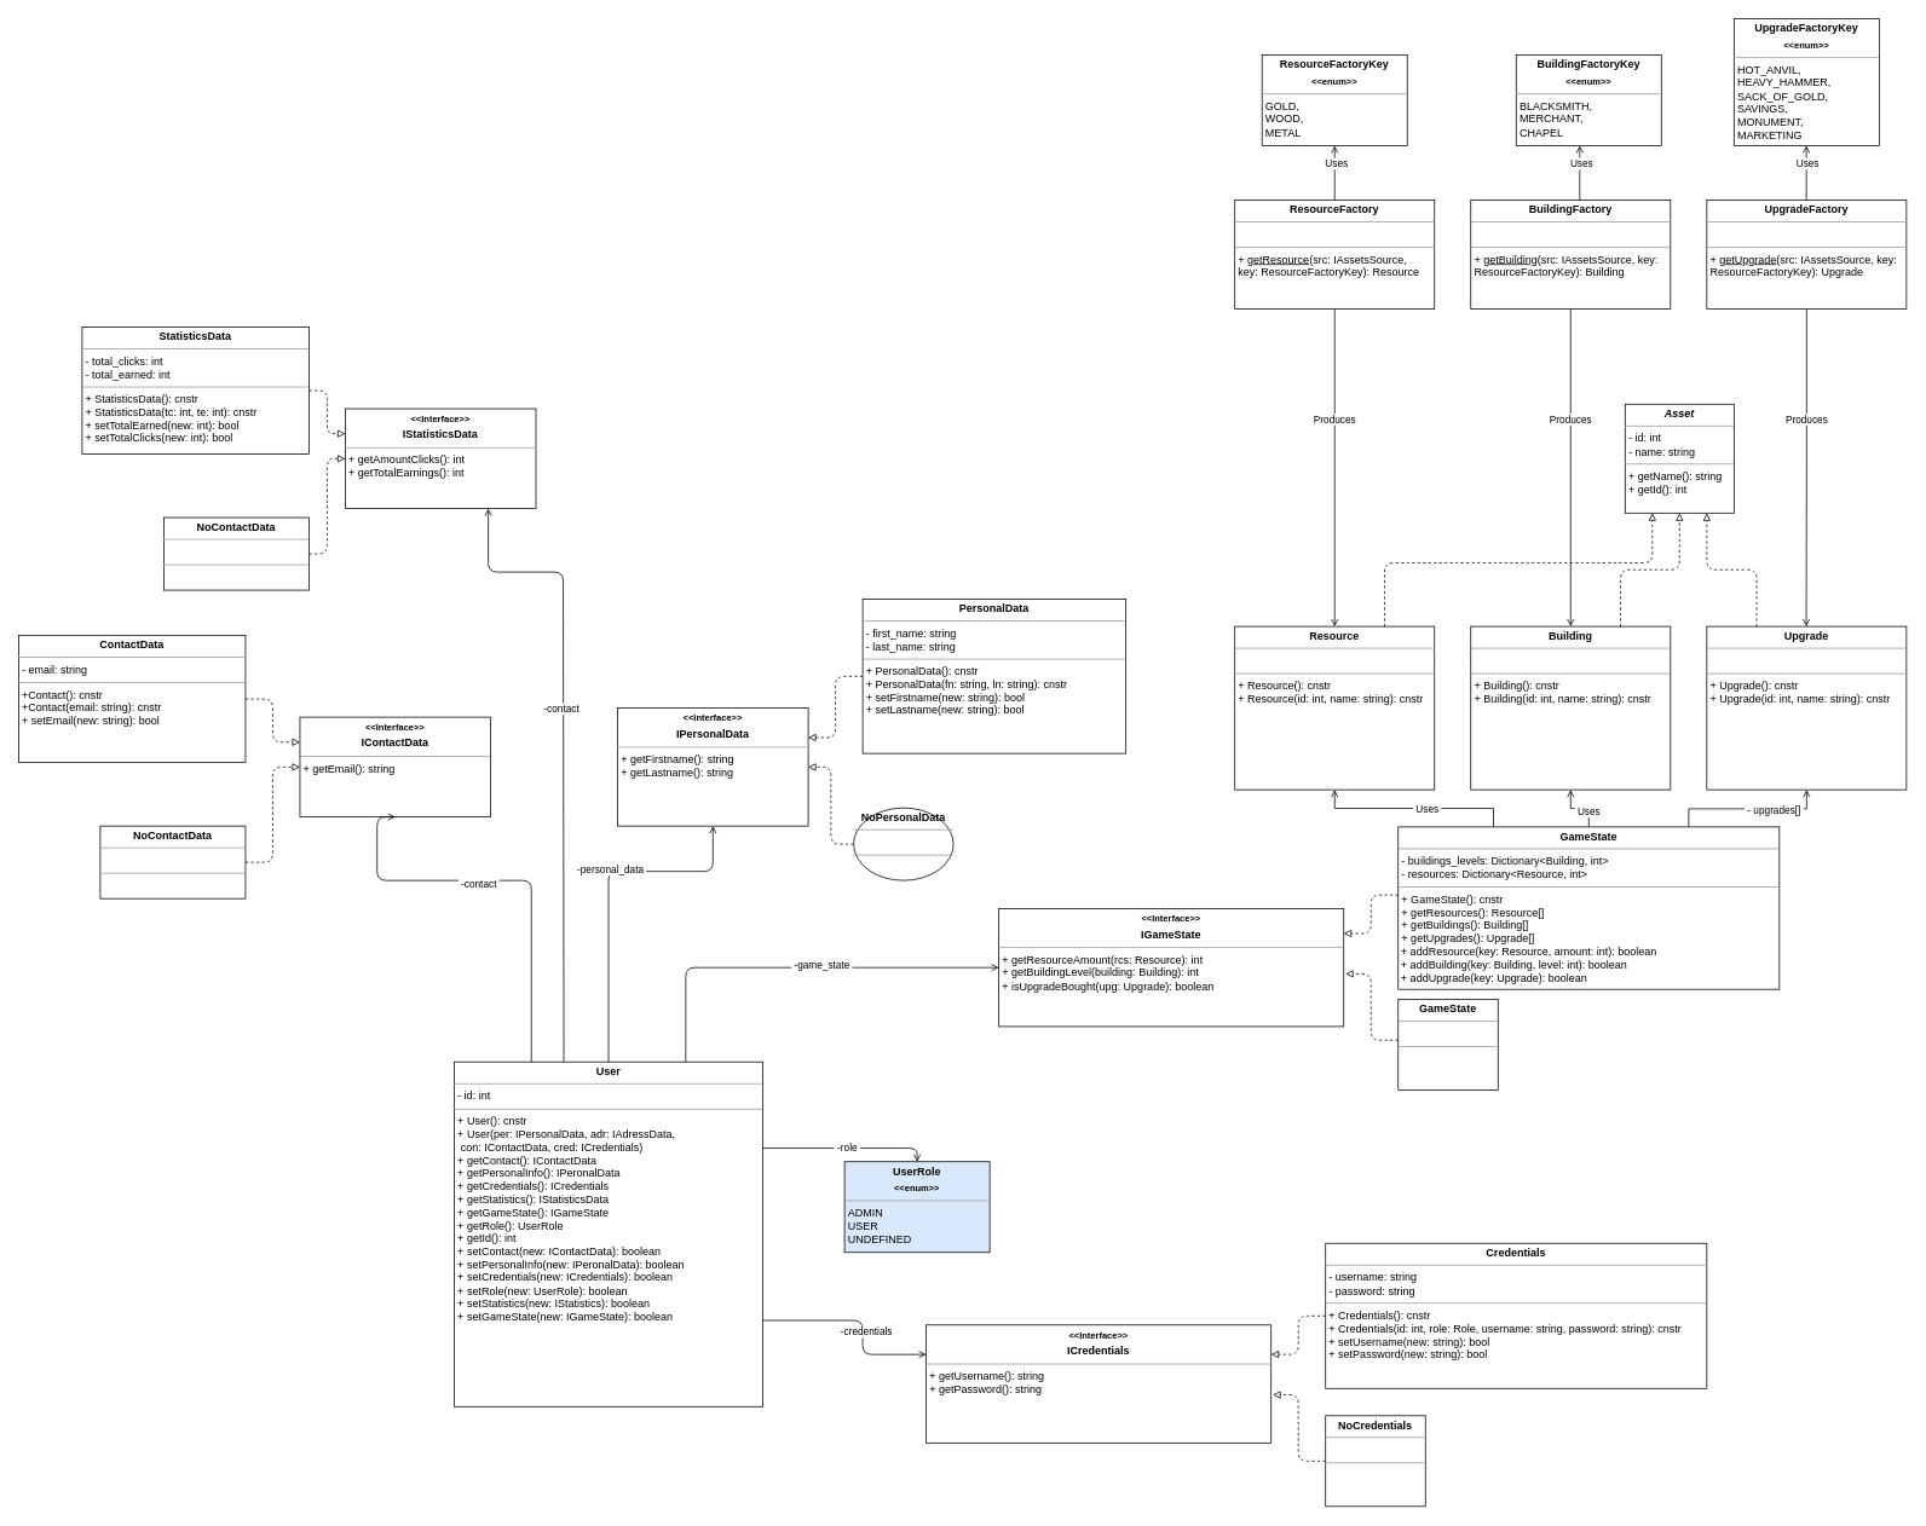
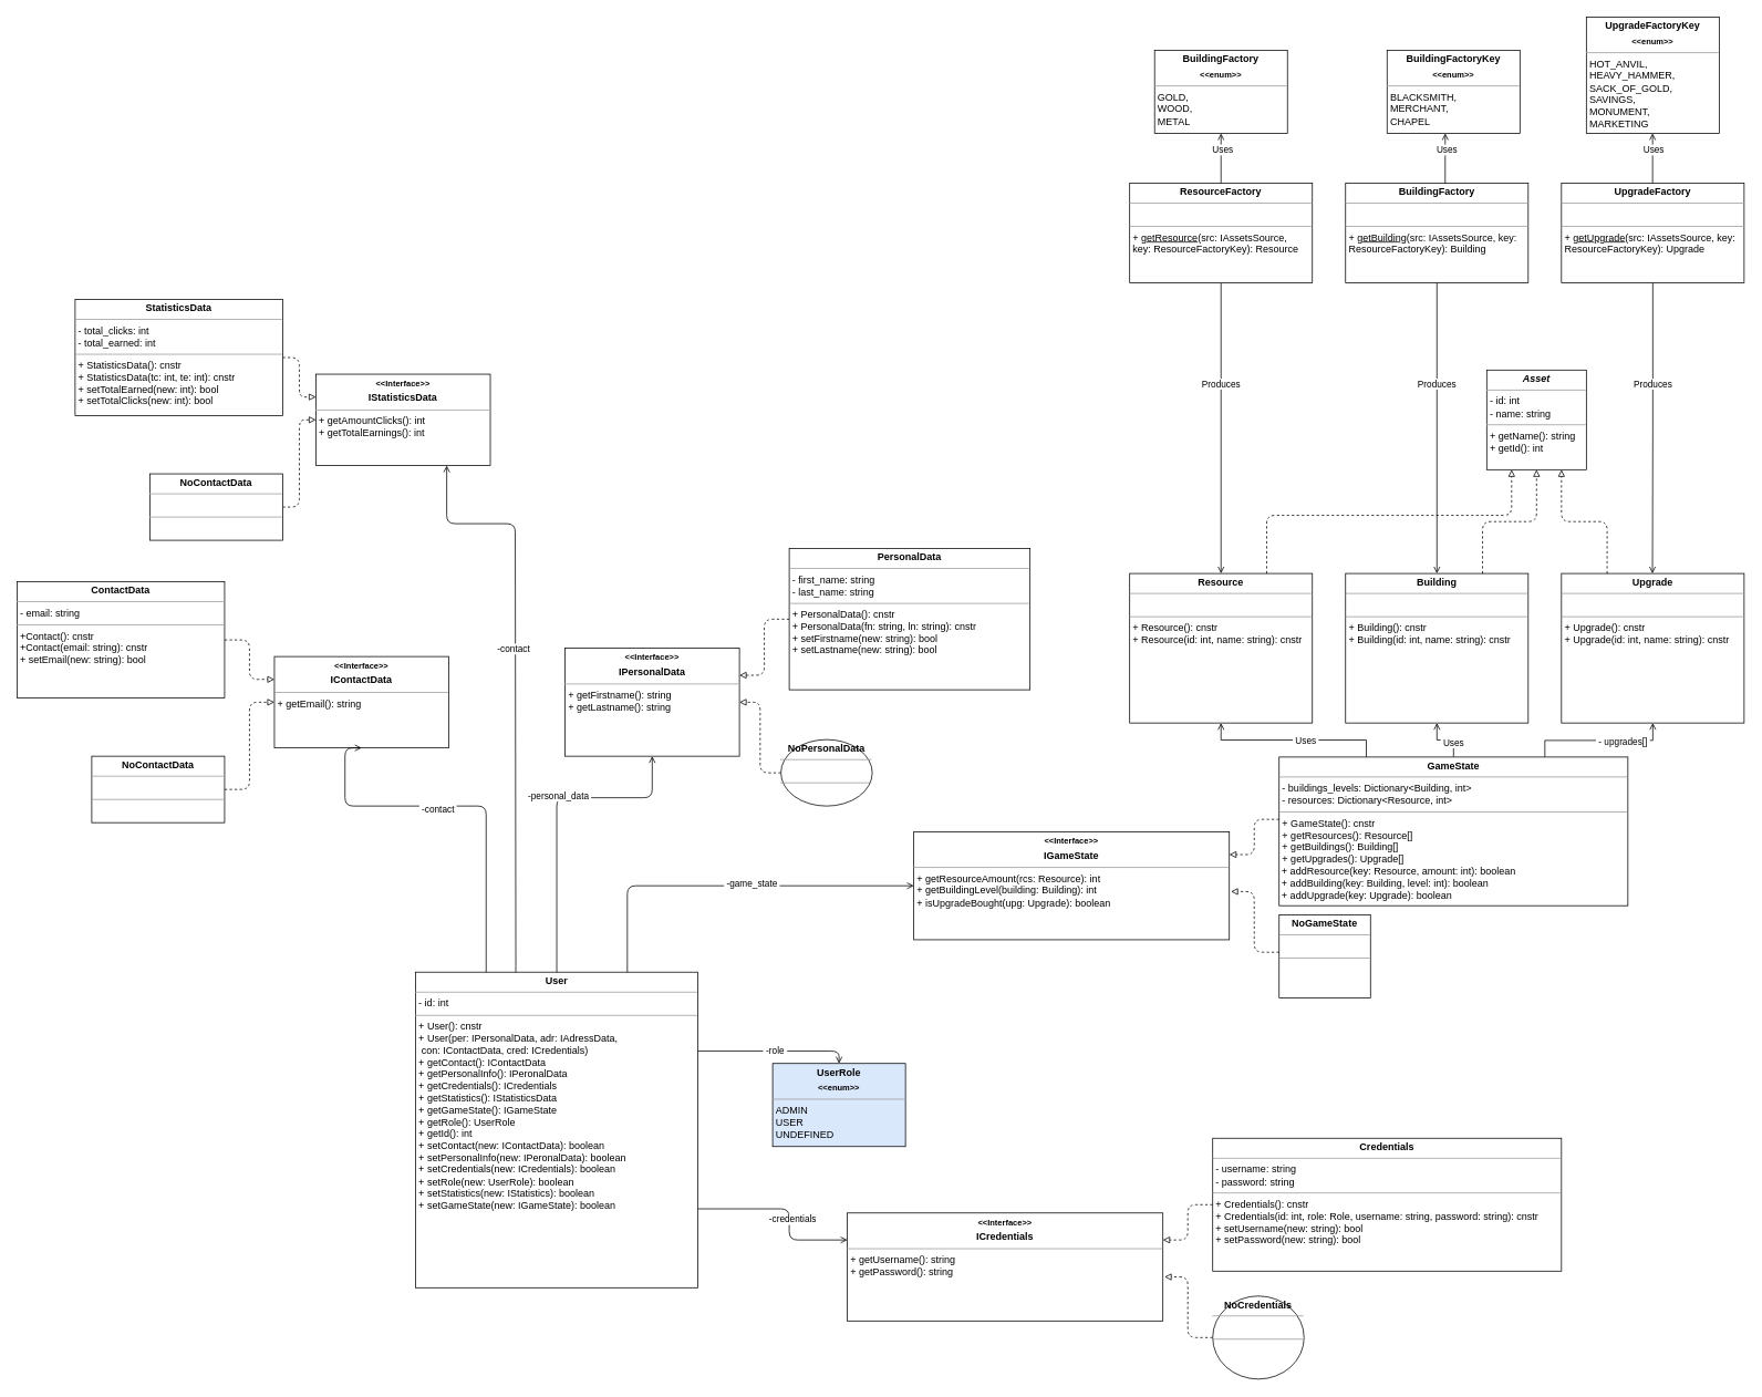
- <mxCell id="37" value="&lt;p style=&quot;margin: 0px ; margin-top: 4px ; text-align: center&quot;&gt;&lt;b&gt;ResourceFactoryKey&lt;/b&gt;&lt;/p&gt;&lt;p style=&quot;margin: 0px ; margin-top: 4px ; text-align: center&quot;&gt;&lt;b&gt;&lt;font style=&quot;font-size: 10px&quot;&gt;&amp;lt;&amp;lt;enum&amp;gt;&amp;gt;&lt;/font&gt;&lt;/b&gt;&lt;/p&gt;&lt;hr size=&quot;1&quot;&gt;&lt;p style=&quot;margin: 0px ; margin-left: 4px&quot;&gt;GOLD,&lt;/p&gt;&lt;p style=&quot;margin: 0px ; margin-left: 4px&quot;&gt;WOOD,&lt;/p&gt;&lt;p style=&quot;margin: 0px ; margin-left: 4px&quot;&gt;METAL&lt;/p&gt;" style="verticalAlign=top;align=left;overflow=fill;fontSize=12;fontFamily=Helvetica;html=1;spacingLeft=0;spacingRight=0;spacing=2;" vertex="1" parent="1"><mxGeometry x="1390" y="60" width="160" height="100" as="geometry" /></mxCell>
+ <mxCell id="37" value="&lt;p style=&quot;margin: 0px ; margin-top: 4px ; text-align: center&quot;&gt;&lt;b&gt;BuildingFactory&lt;/b&gt;&lt;/p&gt;&lt;p style=&quot;margin: 0px ; margin-top: 4px ; text-align: center&quot;&gt;&lt;b&gt;&lt;font style=&quot;font-size: 10px&quot;&gt;&amp;lt;&amp;lt;enum&amp;gt;&amp;gt;&lt;/font&gt;&lt;/b&gt;&lt;/p&gt;&lt;hr size=&quot;1&quot;&gt;&lt;p style=&quot;margin: 0px ; margin-left: 4px&quot;&gt;GOLD,&lt;/p&gt;&lt;p style=&quot;margin: 0px ; margin-left: 4px&quot;&gt;WOOD,&lt;/p&gt;&lt;p style=&quot;margin: 0px ; margin-left: 4px&quot;&gt;METAL&lt;/p&gt;" style="verticalAlign=top;align=left;overflow=fill;fontSize=12;fontFamily=Helvetica;html=1;spacingLeft=0;spacingRight=0;spacing=2;" vertex="1" parent="1"><mxGeometry x="1390" y="60" width="160" height="100" as="geometry" /></mxCell>
- <mxCell id="20" value="&lt;p style=&quot;margin: 0px ; margin-top: 4px ; text-align: center&quot;&gt;&lt;b&gt;GameState&lt;/b&gt;&lt;/p&gt;&lt;hr size=&quot;1&quot;&gt;&lt;p style=&quot;margin: 0px ; margin-left: 4px&quot;&gt;&lt;br&gt;&lt;/p&gt;&lt;hr size=&quot;1&quot;&gt;&lt;p style=&quot;margin: 0px ; margin-left: 4px&quot;&gt;&lt;br&gt;&lt;/p&gt;" style="verticalAlign=top;align=left;overflow=fill;fontSize=12;fontFamily=Helvetica;html=1;spacingLeft=0;spacingRight=0;spacing=2;" vertex="1" parent="1"><mxGeometry x="1540" y="1101" width="110" height="100" as="geometry" /></mxCell>
+ <mxCell id="20" value="&lt;p style=&quot;margin: 0px ; margin-top: 4px ; text-align: center&quot;&gt;&lt;b&gt;NoGameState&lt;/b&gt;&lt;/p&gt;&lt;hr size=&quot;1&quot;&gt;&lt;p style=&quot;margin: 0px ; margin-left: 4px&quot;&gt;&lt;br&gt;&lt;/p&gt;&lt;hr size=&quot;1&quot;&gt;&lt;p style=&quot;margin: 0px ; margin-left: 4px&quot;&gt;&lt;br&gt;&lt;/p&gt;" style="verticalAlign=top;align=left;overflow=fill;fontSize=12;fontFamily=Helvetica;html=1;spacingLeft=0;spacingRight=0;spacing=2;" vertex="1" parent="1"><mxGeometry x="1540" y="1101" width="110" height="100" as="geometry" /></mxCell>
- <mxCell id="10" value="&lt;p style=&quot;margin: 0px ; margin-top: 4px ; text-align: center&quot;&gt;&lt;b&gt;NoCredentials&lt;/b&gt;&lt;/p&gt;&lt;hr size=&quot;1&quot;&gt;&lt;p style=&quot;margin: 0px ; margin-left: 4px&quot;&gt;&lt;br&gt;&lt;/p&gt;&lt;hr size=&quot;1&quot;&gt;&lt;p style=&quot;margin: 0px ; margin-left: 4px&quot;&gt;&lt;br&gt;&lt;/p&gt;" style="verticalAlign=top;align=left;overflow=fill;fontSize=12;fontFamily=Helvetica;html=1;spacingLeft=0;spacingRight=0;spacing=2;" vertex="1" parent="1"><mxGeometry x="1460" y="1560" width="110" height="100" as="geometry" /></mxCell>
+ <mxCell id="10" value="&lt;p style=&quot;margin: 0px ; margin-top: 4px ; text-align: center&quot;&gt;&lt;b&gt;NoCredentials&lt;/b&gt;&lt;/p&gt;&lt;hr size=&quot;1&quot;&gt;&lt;p style=&quot;margin: 0px ; margin-left: 4px&quot;&gt;&lt;br&gt;&lt;/p&gt;&lt;hr size=&quot;1&quot;&gt;&lt;p style=&quot;margin: 0px ; margin-left: 4px&quot;&gt;&lt;br&gt;&lt;/p&gt;" style="ellipse;verticalAlign=top;align=left;overflow=fill;fontSize=12;fontFamily=Helvetica;html=1;spacingLeft=0;spacingRight=0;spacing=2;" vertex="1" parent="1"><mxGeometry x="1460" y="1560" width="110" height="100" as="geometry" /></mxCell>
